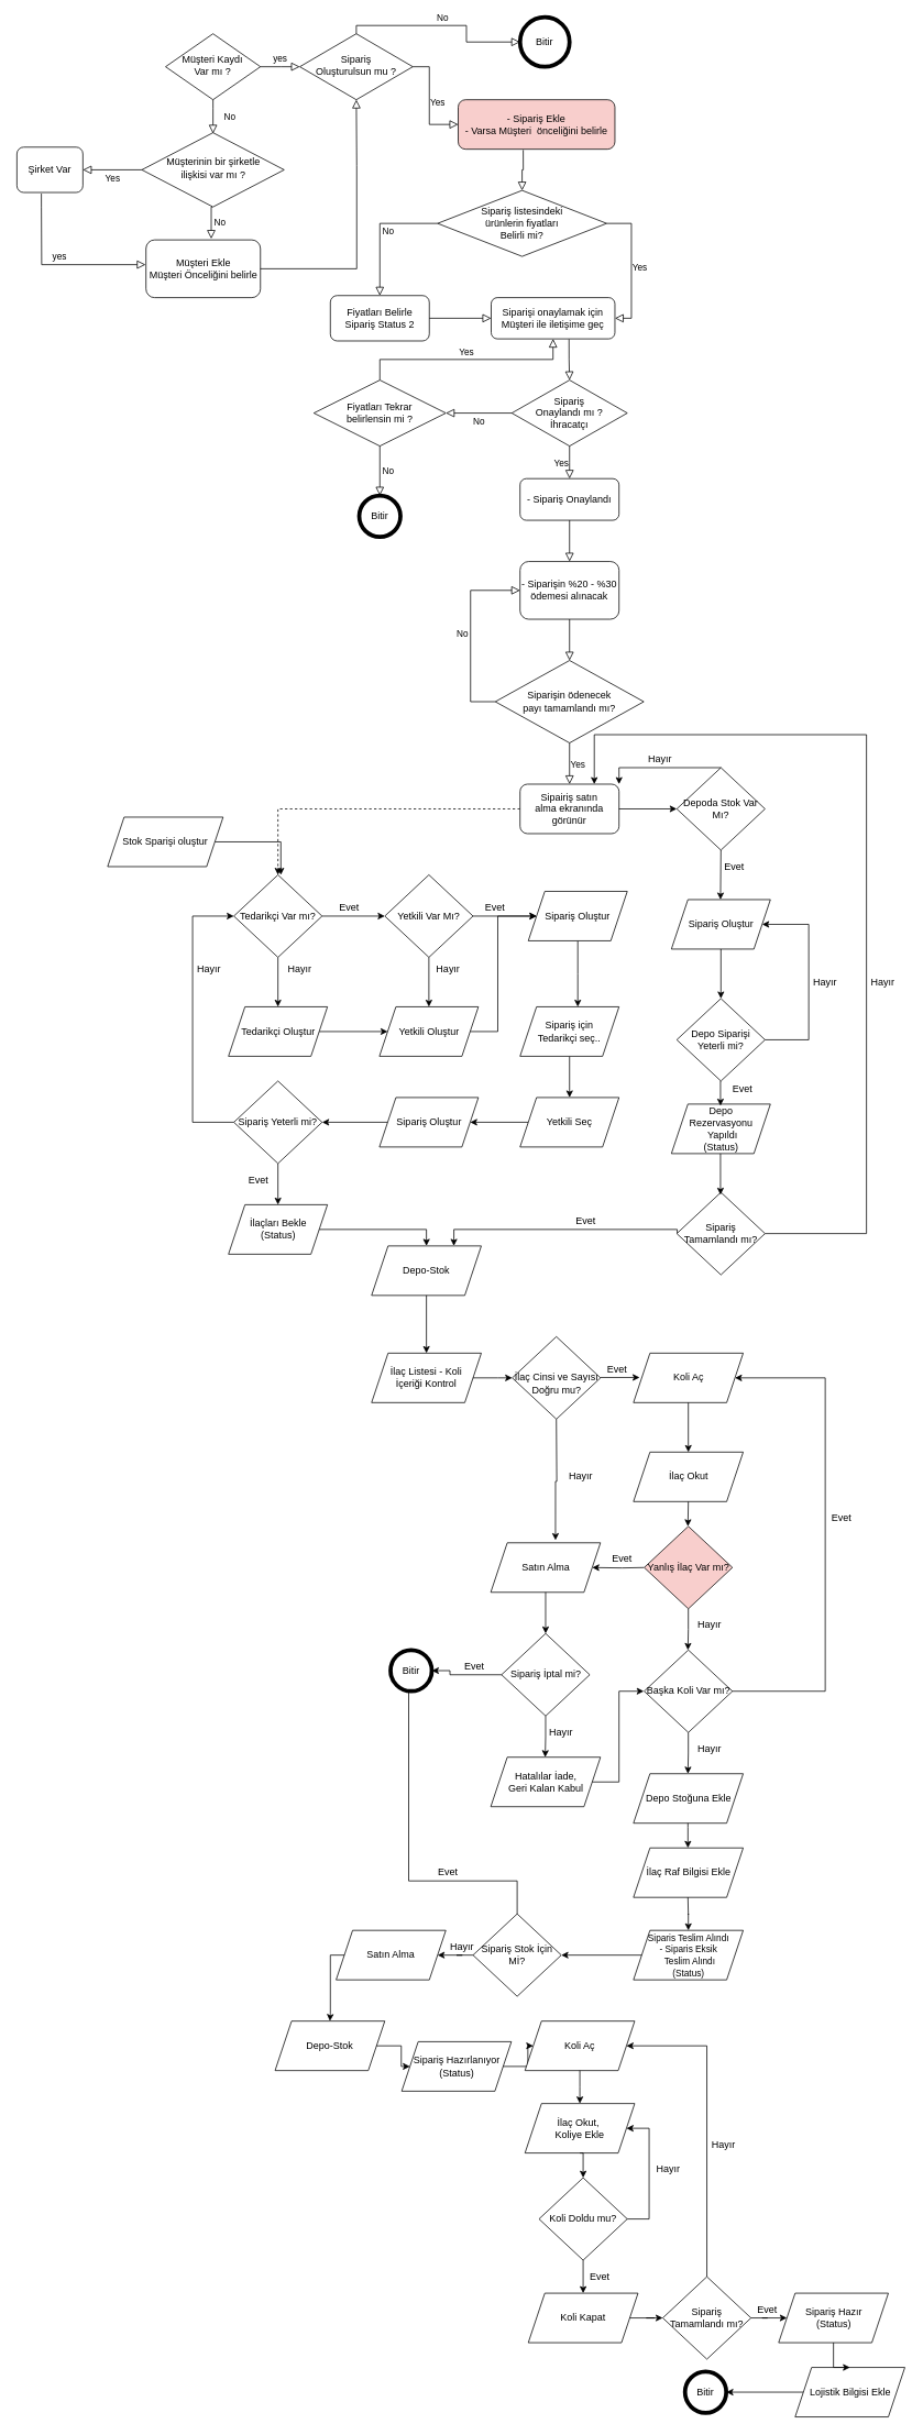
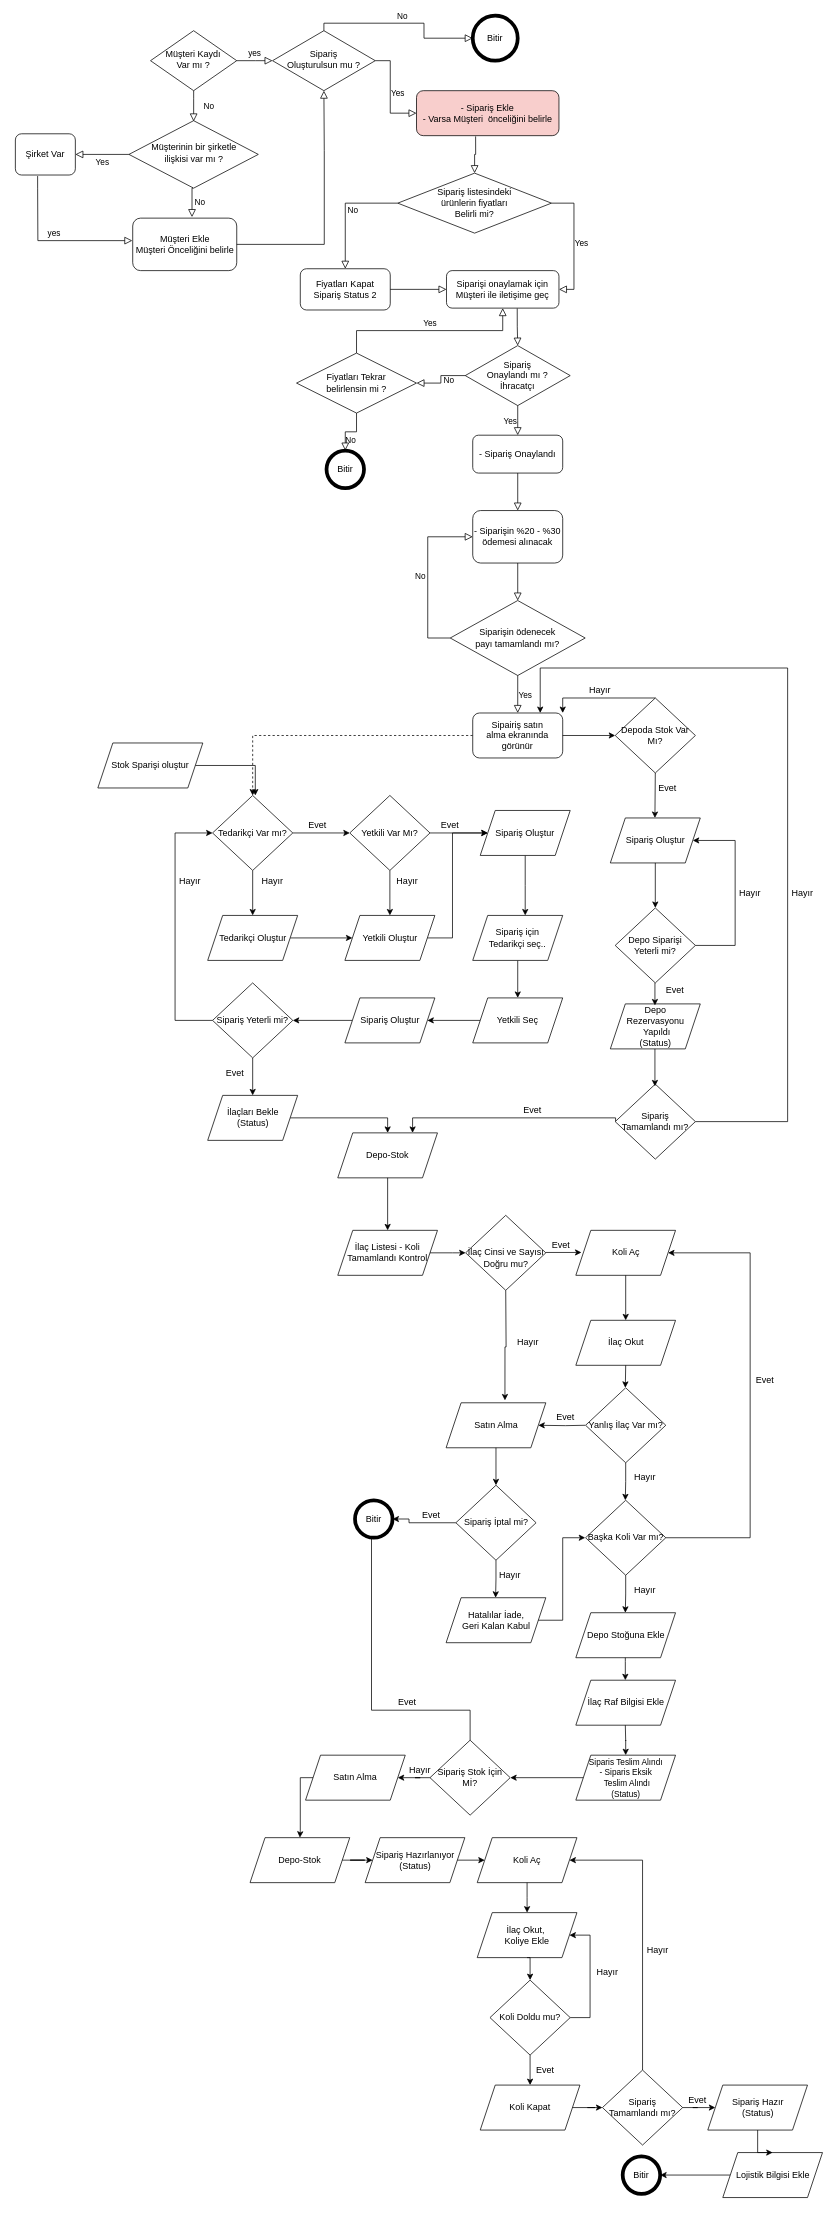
- <mxCell id="18" value="Fiyatları Belirle&lt;br&gt;Sipariş Status 2" style="rounded=1;whiteSpace=wrap;html=1;fontSize=12;glass=0;strokeWidth=1;shadow=0;" parent="1" vertex="1"><mxGeometry x="400" y="357.5" width="120" height="55" as="geometry" /></mxCell>
+ <mxCell id="18" value="Fiyatları Kapat&lt;br&gt;Sipariş Status 2" style="rounded=1;whiteSpace=wrap;html=1;fontSize=12;glass=0;strokeWidth=1;shadow=0;" parent="1" vertex="1"><mxGeometry x="400" y="357.5" width="120" height="55" as="geometry" /></mxCell>
- <mxCell id="27" value="Fiyatları Tekrar &lt;br&gt;belirlensin mi ?" style="rhombus;whiteSpace=wrap;html=1;" parent="1" vertex="1"><mxGeometry x="380" y="460" width="160" height="80" as="geometry" /></mxCell>
+ <mxCell id="27" value="Fiyatları Tekrar &lt;br&gt;belirlensin mi ?" style="rhombus;whiteSpace=wrap;html=1;" parent="1" vertex="1"><mxGeometry x="395" y="470" width="160" height="80" as="geometry" /></mxCell>
- <mxCell id="116" value="İlaç Listesi - Koli &lt;br&gt;İçeriği Kontrol" style="shape=parallelogram;perimeter=parallelogramPerimeter;whiteSpace=wrap;html=1;fixedSize=1;" parent="1" vertex="1"><mxGeometry x="450" y="1640" width="133" height="60" as="geometry" /></mxCell>
+ <mxCell id="116" value="İlaç Listesi - Koli &lt;br&gt;Tamamlandı Kontrol" style="shape=parallelogram;perimeter=parallelogramPerimeter;whiteSpace=wrap;html=1;fixedSize=1;" parent="1" vertex="1"><mxGeometry x="450" y="1640" width="133" height="60" as="geometry" /></mxCell>
- <mxCell id="123" value="Yanlış İlaç Var mı?" style="rhombus;whiteSpace=wrap;html=1;fillColor=#f8cecc;" parent="1" vertex="1"><mxGeometry x="780.5" y="1850" width="107" height="100" as="geometry" /></mxCell>
+ <mxCell id="123" value="Yanlış İlaç Var mı?" style="rhombus;whiteSpace=wrap;html=1;" parent="1" vertex="1"><mxGeometry x="780.5" y="1850" width="107" height="100" as="geometry" /></mxCell>
- <mxCell id="94" value="Sipariş Hazırlanıyor&lt;br&gt;(Status)" style="shape=parallelogram;perimeter=parallelogramPerimeter;whiteSpace=wrap;html=1;fixedSize=1;" parent="1" vertex="1"><mxGeometry x="486.5" y="2475" width="133" height="60" as="geometry" /></mxCell>
+ <mxCell id="94" value="Sipariş Hazırlanıyor&lt;br&gt;(Status)" style="shape=parallelogram;perimeter=parallelogramPerimeter;whiteSpace=wrap;html=1;fixedSize=1;" parent="1" vertex="1"><mxGeometry x="486.5" y="2450" width="133" height="60" as="geometry" /></mxCell>
